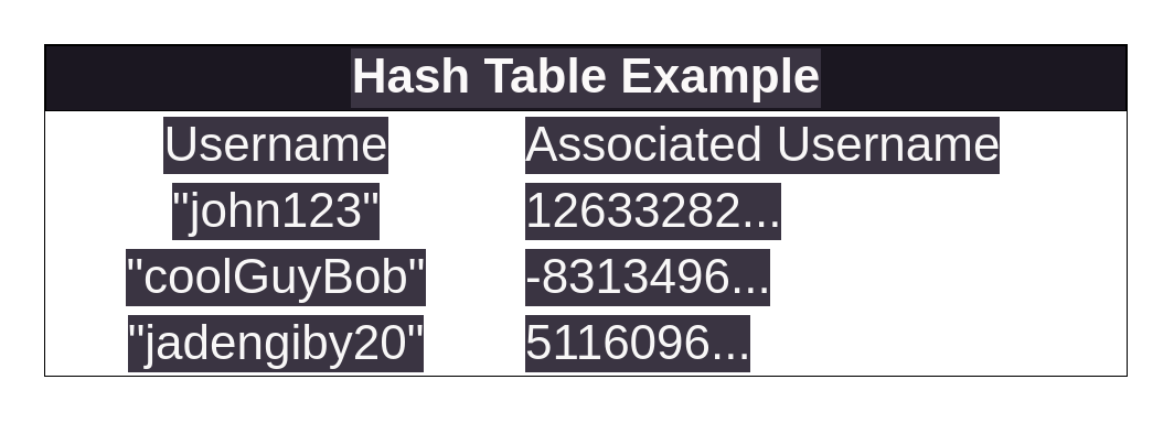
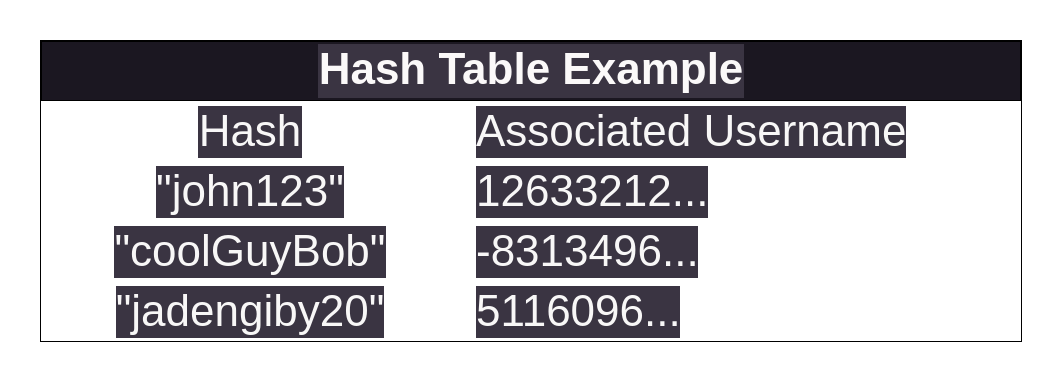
- <mxCell id="4" value="Username" style="shape=partialRectangle;html=1;whiteSpace=wrap;connectable=0;fillColor=default;top=0;left=0;bottom=0;right=0;overflow=hidden;pointerEvents=1;strokeColor=#000000;fontColor=#f8f7f7;labelBackgroundColor=#3a3442;fontSize=22;" parent="3" vertex="1"><mxGeometry width="210" height="30" as="geometry"><mxRectangle width="210" height="30" as="alternateBounds" /></mxGeometry></mxCell>
+ <mxCell id="4" value="Hash" style="shape=partialRectangle;html=1;whiteSpace=wrap;connectable=0;fillColor=default;top=0;left=0;bottom=0;right=0;overflow=hidden;pointerEvents=1;strokeColor=#000000;fontColor=#f8f7f7;labelBackgroundColor=#3a3442;fontSize=22;" parent="3" vertex="1"><mxGeometry width="210" height="30" as="geometry"><mxRectangle width="210" height="30" as="alternateBounds" /></mxGeometry></mxCell>
- <mxCell id="8" value="12633282..." style="shape=partialRectangle;html=1;whiteSpace=wrap;connectable=0;fillColor=default;top=0;left=0;bottom=0;right=0;align=left;spacingLeft=6;overflow=hidden;strokeColor=#000000;fontColor=#f8f7f7;labelBackgroundColor=#3a3442;fontSize=22;" parent="6" vertex="1"><mxGeometry x="210" width="280" height="30" as="geometry"><mxRectangle width="280" height="30" as="alternateBounds" /></mxGeometry></mxCell>
+ <mxCell id="8" value="12633212..." style="shape=partialRectangle;html=1;whiteSpace=wrap;connectable=0;fillColor=default;top=0;left=0;bottom=0;right=0;align=left;spacingLeft=6;overflow=hidden;strokeColor=#000000;fontColor=#f8f7f7;labelBackgroundColor=#3a3442;fontSize=22;" parent="6" vertex="1"><mxGeometry x="210" width="280" height="30" as="geometry"><mxRectangle width="280" height="30" as="alternateBounds" /></mxGeometry></mxCell>
